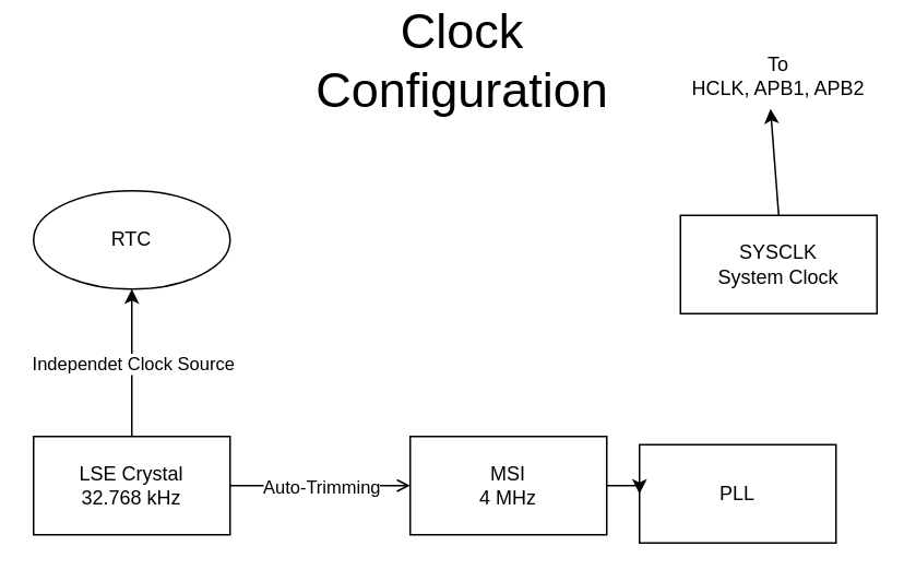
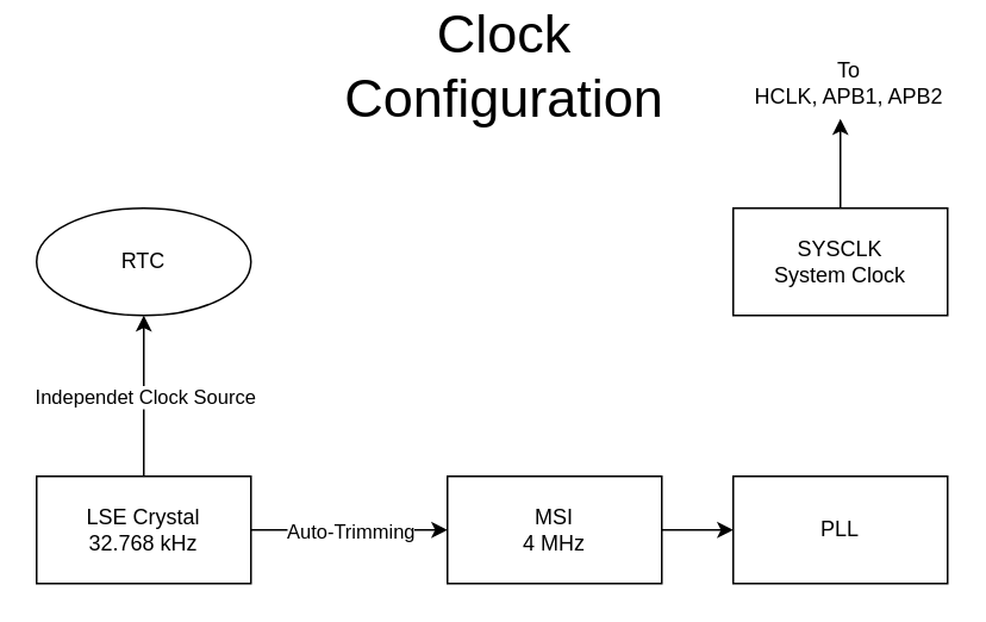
- <mxCell id="7" value="SYSCLK&lt;br&gt;System Clock" style="rounded=0;whiteSpace=wrap;html=1;fillColor=none;" vertex="1" parent="1"><mxGeometry x="415" y="125" width="120" height="60" as="geometry" /></mxCell>
+ <mxCell id="7" value="SYSCLK&lt;br&gt;System Clock" style="rounded=0;whiteSpace=wrap;html=1;fillColor=none;" vertex="1" parent="1"><mxGeometry x="410" y="110" width="120" height="60" as="geometry" /></mxCell>
- <mxCell id="8" value="" style="endArrow=open;html=1;entryX=0;entryY=0.5;entryDx=0;entryDy=0;exitX=1;exitY=0.5;exitDx=0;exitDy=0;" edge="1" parent="1" source="3" target="5"><mxGeometry relative="1" as="geometry"><mxPoint x="120" y="370" as="sourcePoint" /><mxPoint x="-50" y="200" as="targetPoint" /></mxGeometry></mxCell>
+ <mxCell id="8" value="" style="endArrow=classic;html=1;entryX=0;entryY=0.5;entryDx=0;entryDy=0;exitX=1;exitY=0.5;exitDx=0;exitDy=0;" edge="1" parent="1" source="3" target="5"><mxGeometry relative="1" as="geometry"><mxPoint x="120" y="370" as="sourcePoint" /><mxPoint x="-50" y="200" as="targetPoint" /></mxGeometry></mxCell>
- <mxCell id="6" value="PLL" style="rounded=0;whiteSpace=wrap;html=1;fillColor=none;" vertex="1" parent="1"><mxGeometry x="390" y="265" width="120" height="60" as="geometry" /></mxCell>
+ <mxCell id="6" value="PLL" style="rounded=0;whiteSpace=wrap;html=1;fillColor=none;" vertex="1" parent="1"><mxGeometry x="410" y="260" width="120" height="60" as="geometry" /></mxCell>
